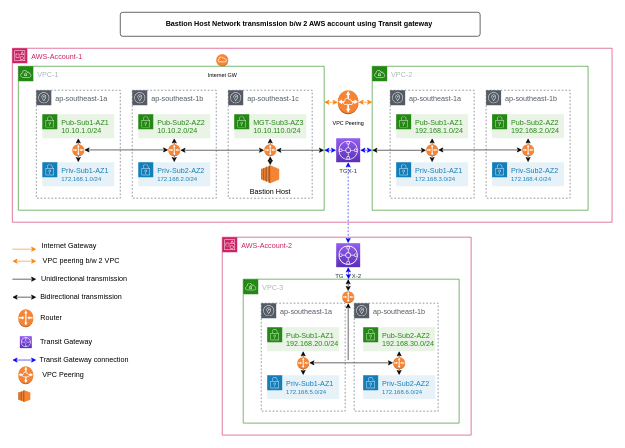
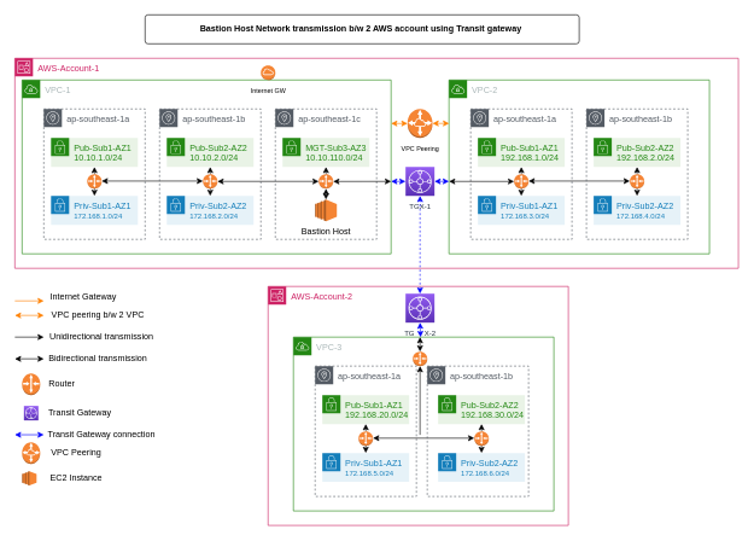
+ <mxCell id="80" value="EC2 Instance" style="text;html=1;strokeColor=none;fillColor=none;align=center;verticalAlign=middle;whiteSpace=wrap;rounded=0;" parent="1" vertex="1"><mxGeometry x="55" y="645" width="100" height="30" as="geometry" /></mxCell>
